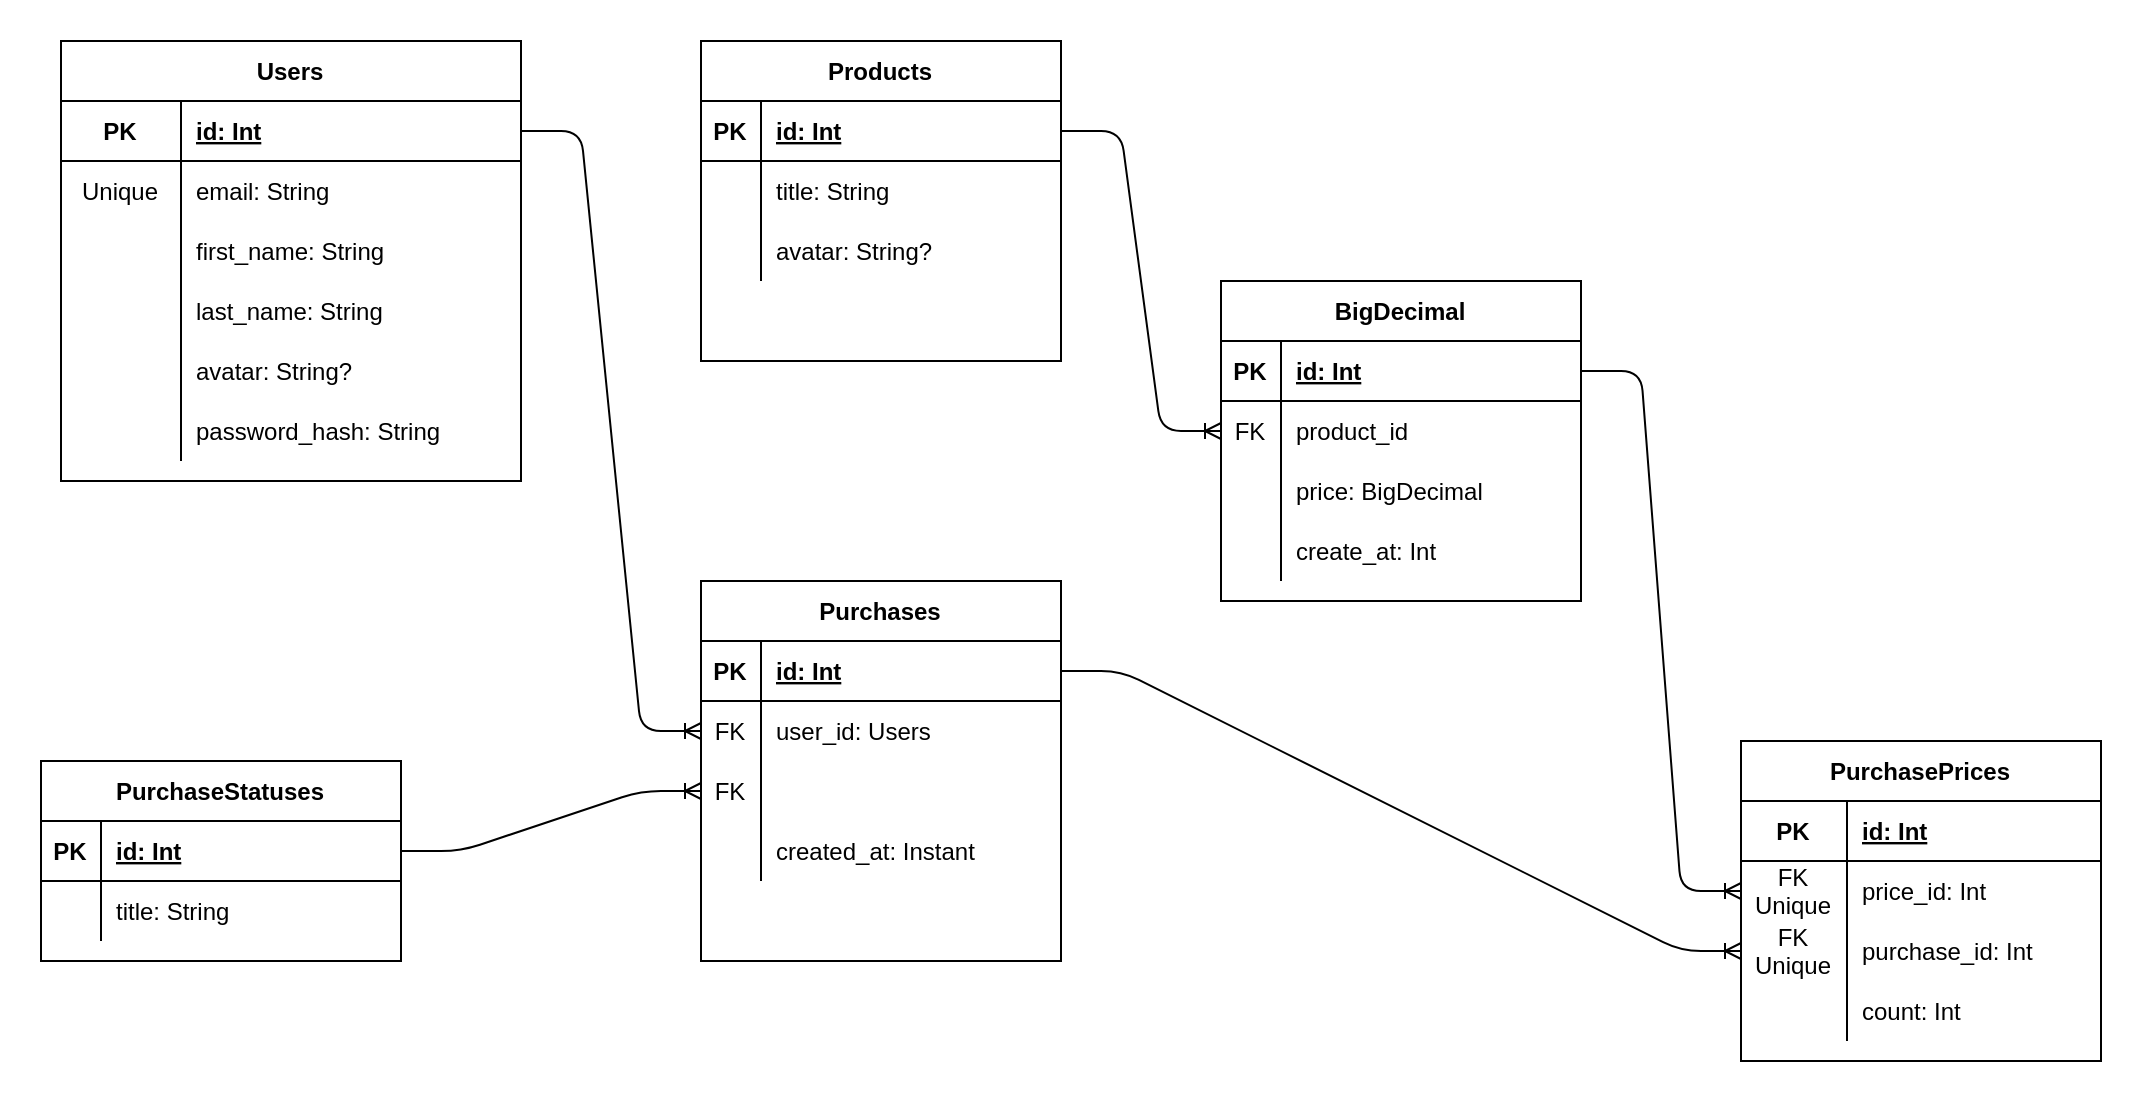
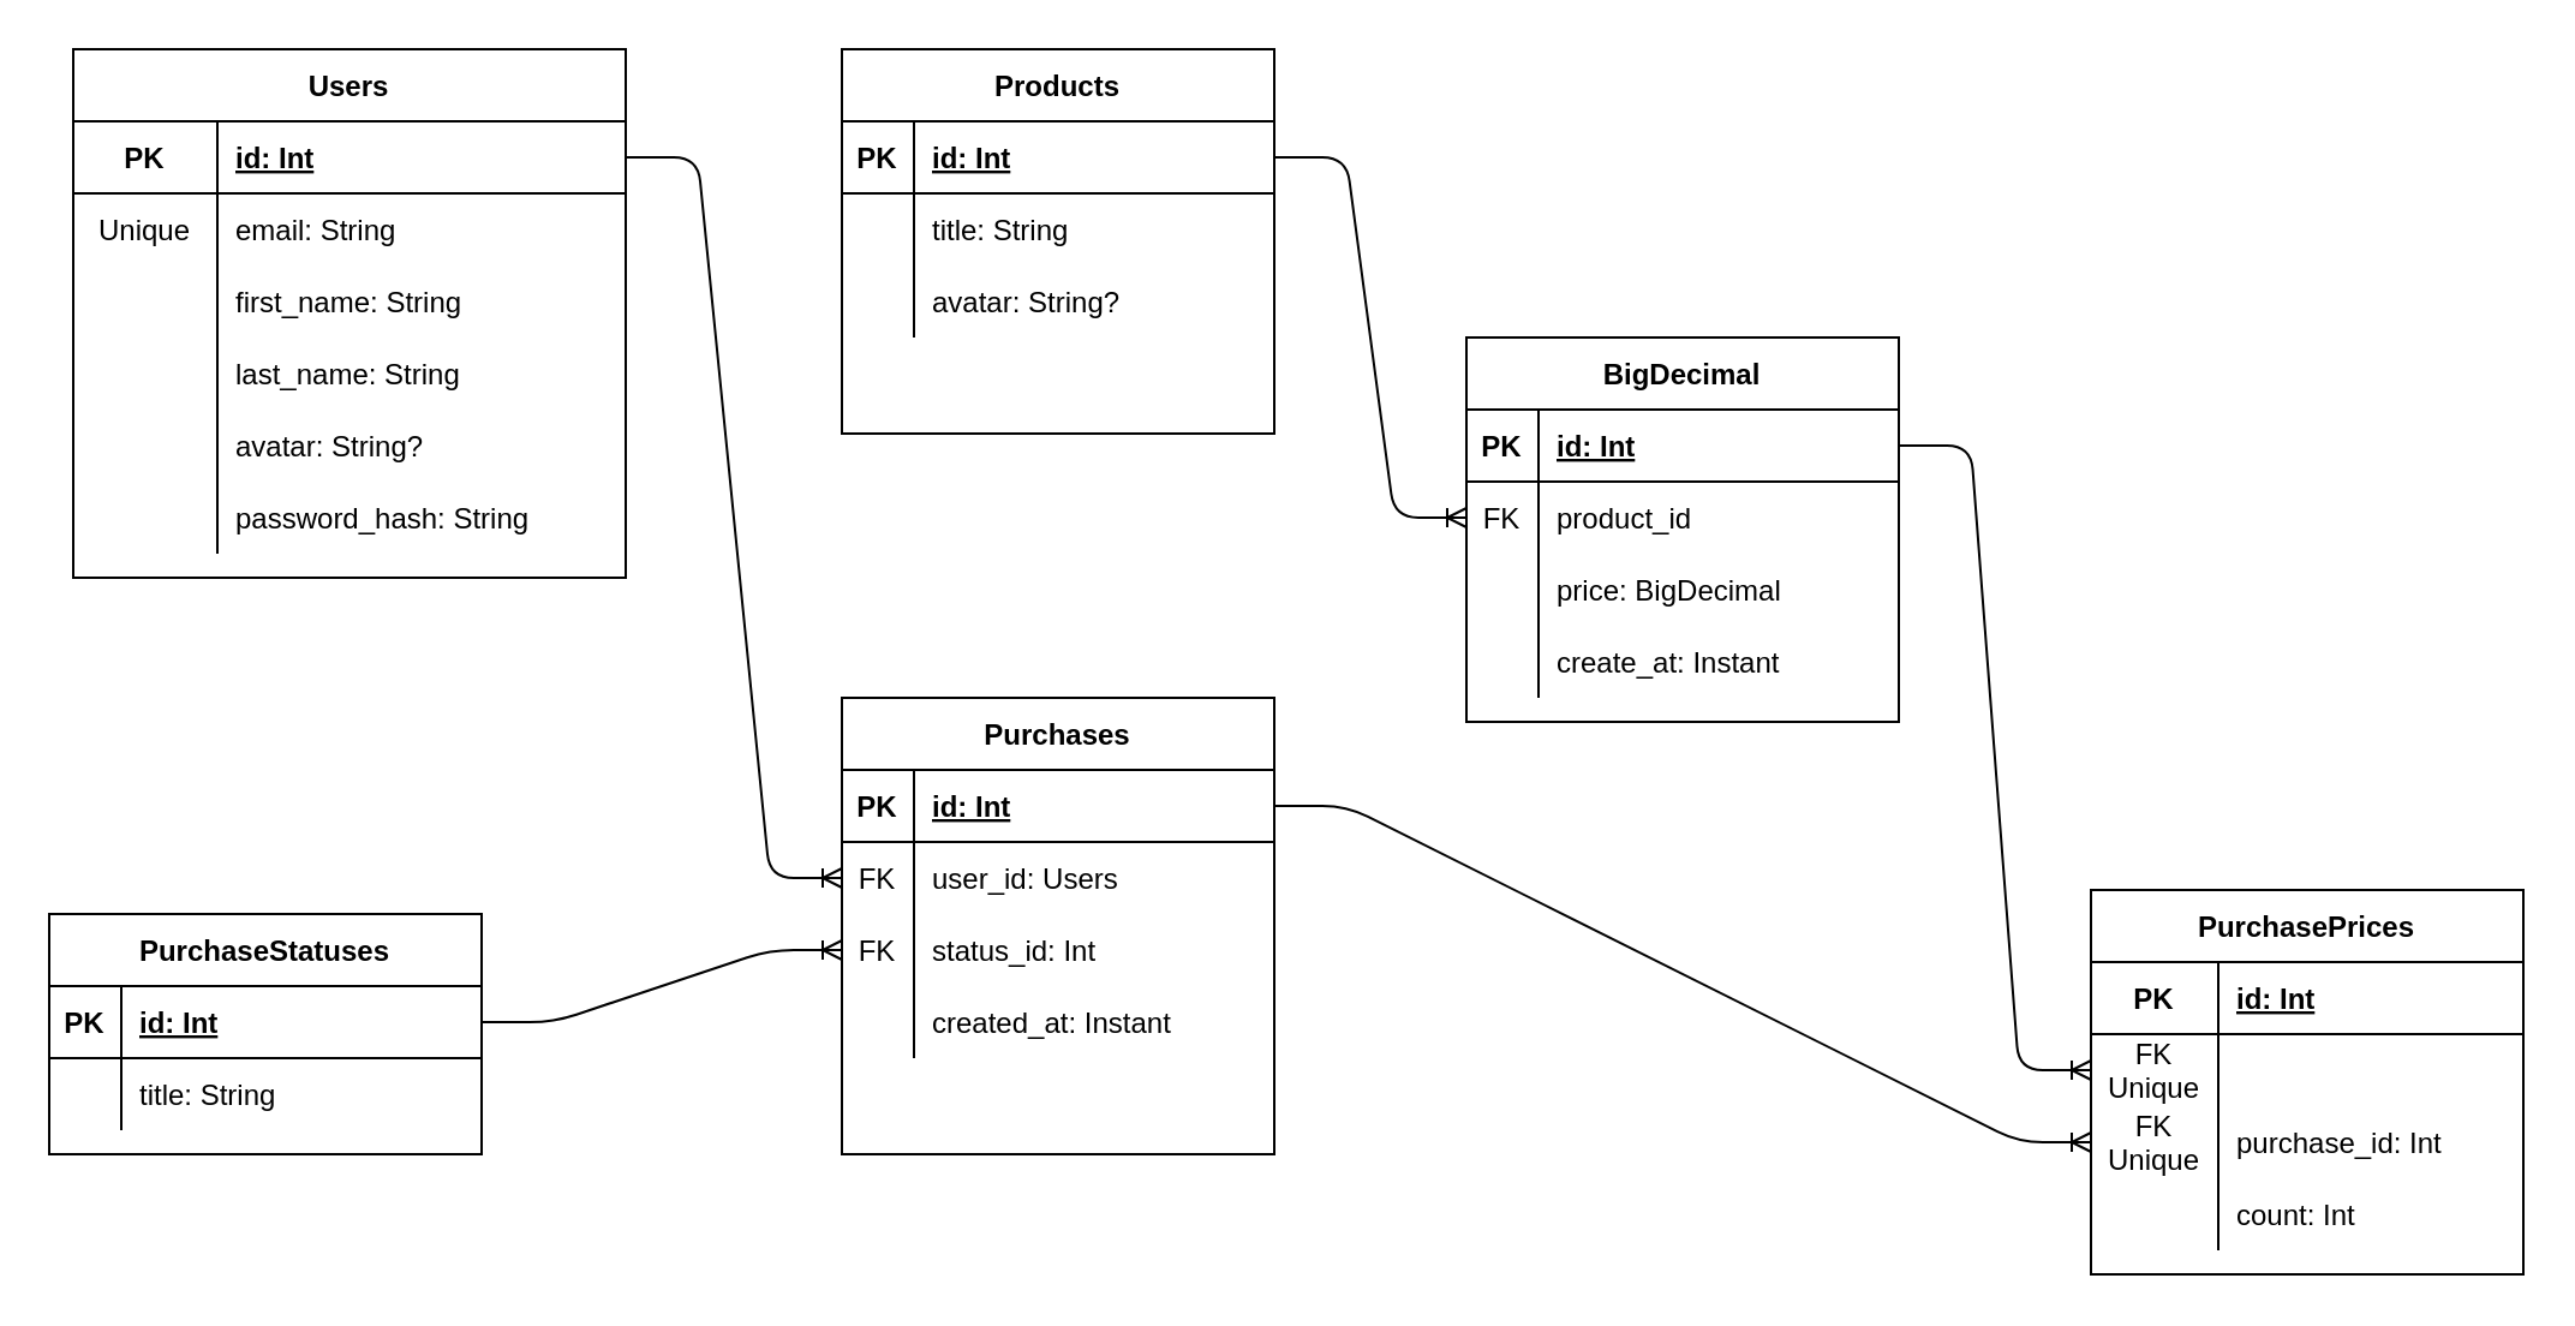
- <mxCell id="46" value="create_at: Int" style="shape=partialRectangle;connectable=0;fillColor=none;top=0;left=0;bottom=0;right=0;align=left;spacingLeft=6;overflow=hidden;" parent="44" vertex="1"><mxGeometry x="30" width="150" height="30" as="geometry"><mxRectangle width="150" height="30" as="alternateBounds" /></mxGeometry></mxCell>
+ <mxCell id="46" value="create_at: Instant" style="shape=partialRectangle;connectable=0;fillColor=none;top=0;left=0;bottom=0;right=0;align=left;spacingLeft=6;overflow=hidden;" parent="44" vertex="1"><mxGeometry x="30" width="150" height="30" as="geometry"><mxRectangle width="150" height="30" as="alternateBounds" /></mxGeometry></mxCell>
+ <mxCell id="56" value="status_id: Int" style="shape=partialRectangle;connectable=0;fillColor=none;top=0;left=0;bottom=0;right=0;align=left;spacingLeft=6;fontStyle=0;overflow=hidden;" parent="54" vertex="1"><mxGeometry x="30" width="150" height="30" as="geometry"><mxRectangle width="150" height="30" as="alternateBounds" /></mxGeometry></mxCell>
- <mxCell id="78" value="price_id: Int" style="shape=partialRectangle;connectable=0;fillColor=none;top=0;left=0;bottom=0;right=0;align=left;spacingLeft=6;overflow=hidden;" parent="76" vertex="1"><mxGeometry x="53" width="127" height="30" as="geometry"><mxRectangle width="127" height="30" as="alternateBounds" /></mxGeometry></mxCell>
